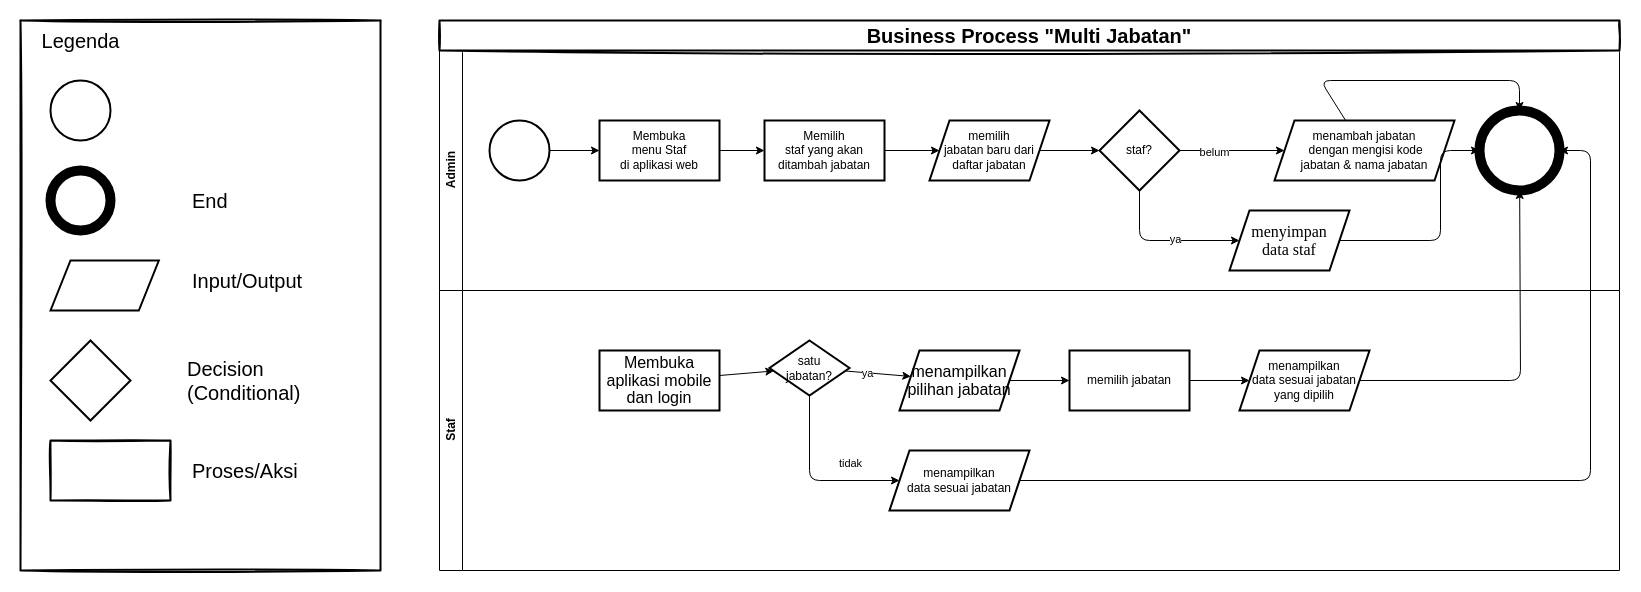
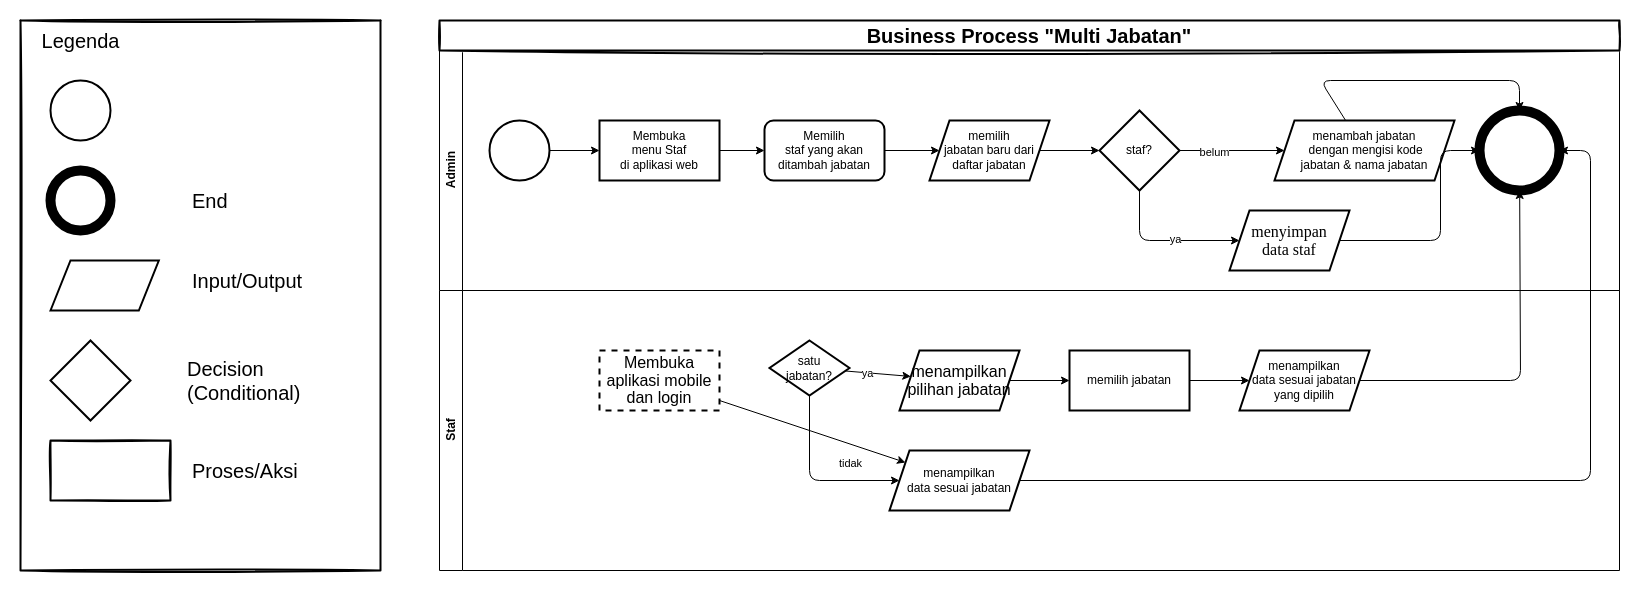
- <mxCell id="20" value="&lt;span&gt;Memilih&lt;br&gt;staf yang akan ditambah jabatan&lt;/span&gt;" style="whiteSpace=wrap;html=1;strokeWidth=2;" vertex="1" parent="14"><mxGeometry x="325" y="70" width="120" height="60" as="geometry" /></mxCell>
+ <mxCell id="20" value="&lt;span&gt;Memilih&lt;br&gt;staf yang akan ditambah jabatan&lt;/span&gt;" style="whiteSpace=wrap;html=1;strokeWidth=2;rounded=1;" vertex="1" parent="14"><mxGeometry x="325" y="70" width="120" height="60" as="geometry" /></mxCell>
- <mxCell id="36" value="" style="edgeStyle=none;html=1;" edge="1" parent="35" source="37" target="42"><mxGeometry relative="1" as="geometry" /></mxCell>
+ <mxCell id="36" value="" style="edgeStyle=none;html=1;" edge="1" parent="35" source="37" target="48"><mxGeometry relative="1" as="geometry" /></mxCell>
- <mxCell id="37" value="&lt;span style=&quot;font-size:12.0pt;line-height:107%;&lt;br/&gt;font-family:&amp;quot;Times New Roman&amp;quot;,serif;mso-fareast-font-family:&amp;quot;Times New Roman&amp;quot;;&lt;br/&gt;mso-ansi-language:EN-US;mso-fareast-language:EN-US;mso-bidi-language:AR-SA&quot;&gt;Membuka&lt;br/&gt;aplikasi mobile dan login&lt;/span&gt;" style="whiteSpace=wrap;html=1;strokeWidth=2;" vertex="1" parent="35"><mxGeometry x="160" y="60" width="120" height="60" as="geometry" /></mxCell>
+ <mxCell id="37" value="&lt;span style=&quot;font-size:12.0pt;line-height:107%;&lt;br/&gt;font-family:&amp;quot;Times New Roman&amp;quot;,serif;mso-fareast-font-family:&amp;quot;Times New Roman&amp;quot;;&lt;br/&gt;mso-ansi-language:EN-US;mso-fareast-language:EN-US;mso-bidi-language:AR-SA&quot;&gt;Membuka&lt;br/&gt;aplikasi mobile dan login&lt;/span&gt;" style="whiteSpace=wrap;html=1;strokeWidth=2;dashed=1;" vertex="1" parent="35"><mxGeometry x="160" y="60" width="120" height="60" as="geometry" /></mxCell>
